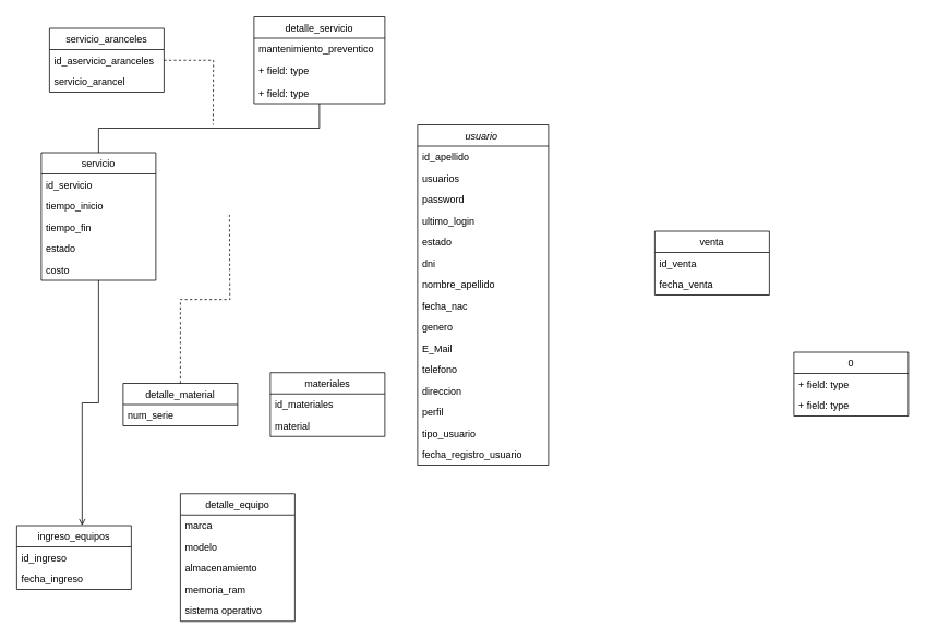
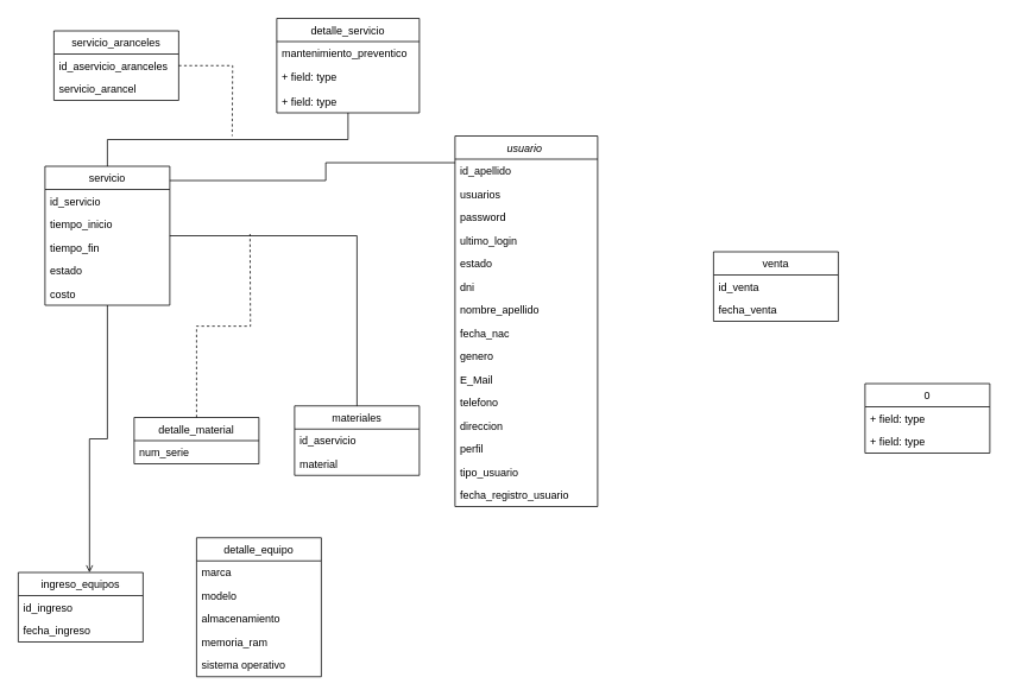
+ <mxCell id="2" style="edgeStyle=orthogonalEdgeStyle;rounded=0;orthogonalLoop=1;jettySize=auto;html=1;endArrow=none;endFill=0;" edge="1" parent="1" source="3" target="39"><mxGeometry relative="1" as="geometry"><mxPoint x="220" y="202" as="targetPoint" /><Array as="points"><mxPoint x="365" y="182" /><mxPoint x="365" y="202" /></Array></mxGeometry></mxCell>
+ <mxCell id="37" style="edgeStyle=orthogonalEdgeStyle;rounded=0;orthogonalLoop=1;jettySize=auto;html=1;endArrow=none;endFill=0;" edge="1" parent="1" source="39" target="51"><mxGeometry relative="1" as="geometry" /></mxCell>
- <mxCell id="52" value="id_materiales" style="text;strokeColor=none;fillColor=none;align=left;verticalAlign=top;spacingLeft=4;spacingRight=4;overflow=hidden;rotatable=0;points=[[0,0.5],[1,0.5]];portConstraint=eastwest;" parent="51" vertex="1"><mxGeometry y="26" width="140" height="26" as="geometry" /></mxCell>
+ <mxCell id="52" value="id_aservicio" style="text;strokeColor=none;fillColor=none;align=left;verticalAlign=top;spacingLeft=4;spacingRight=4;overflow=hidden;rotatable=0;points=[[0,0.5],[1,0.5]];portConstraint=eastwest;" parent="51" vertex="1"><mxGeometry y="26" width="140" height="26" as="geometry" /></mxCell>
